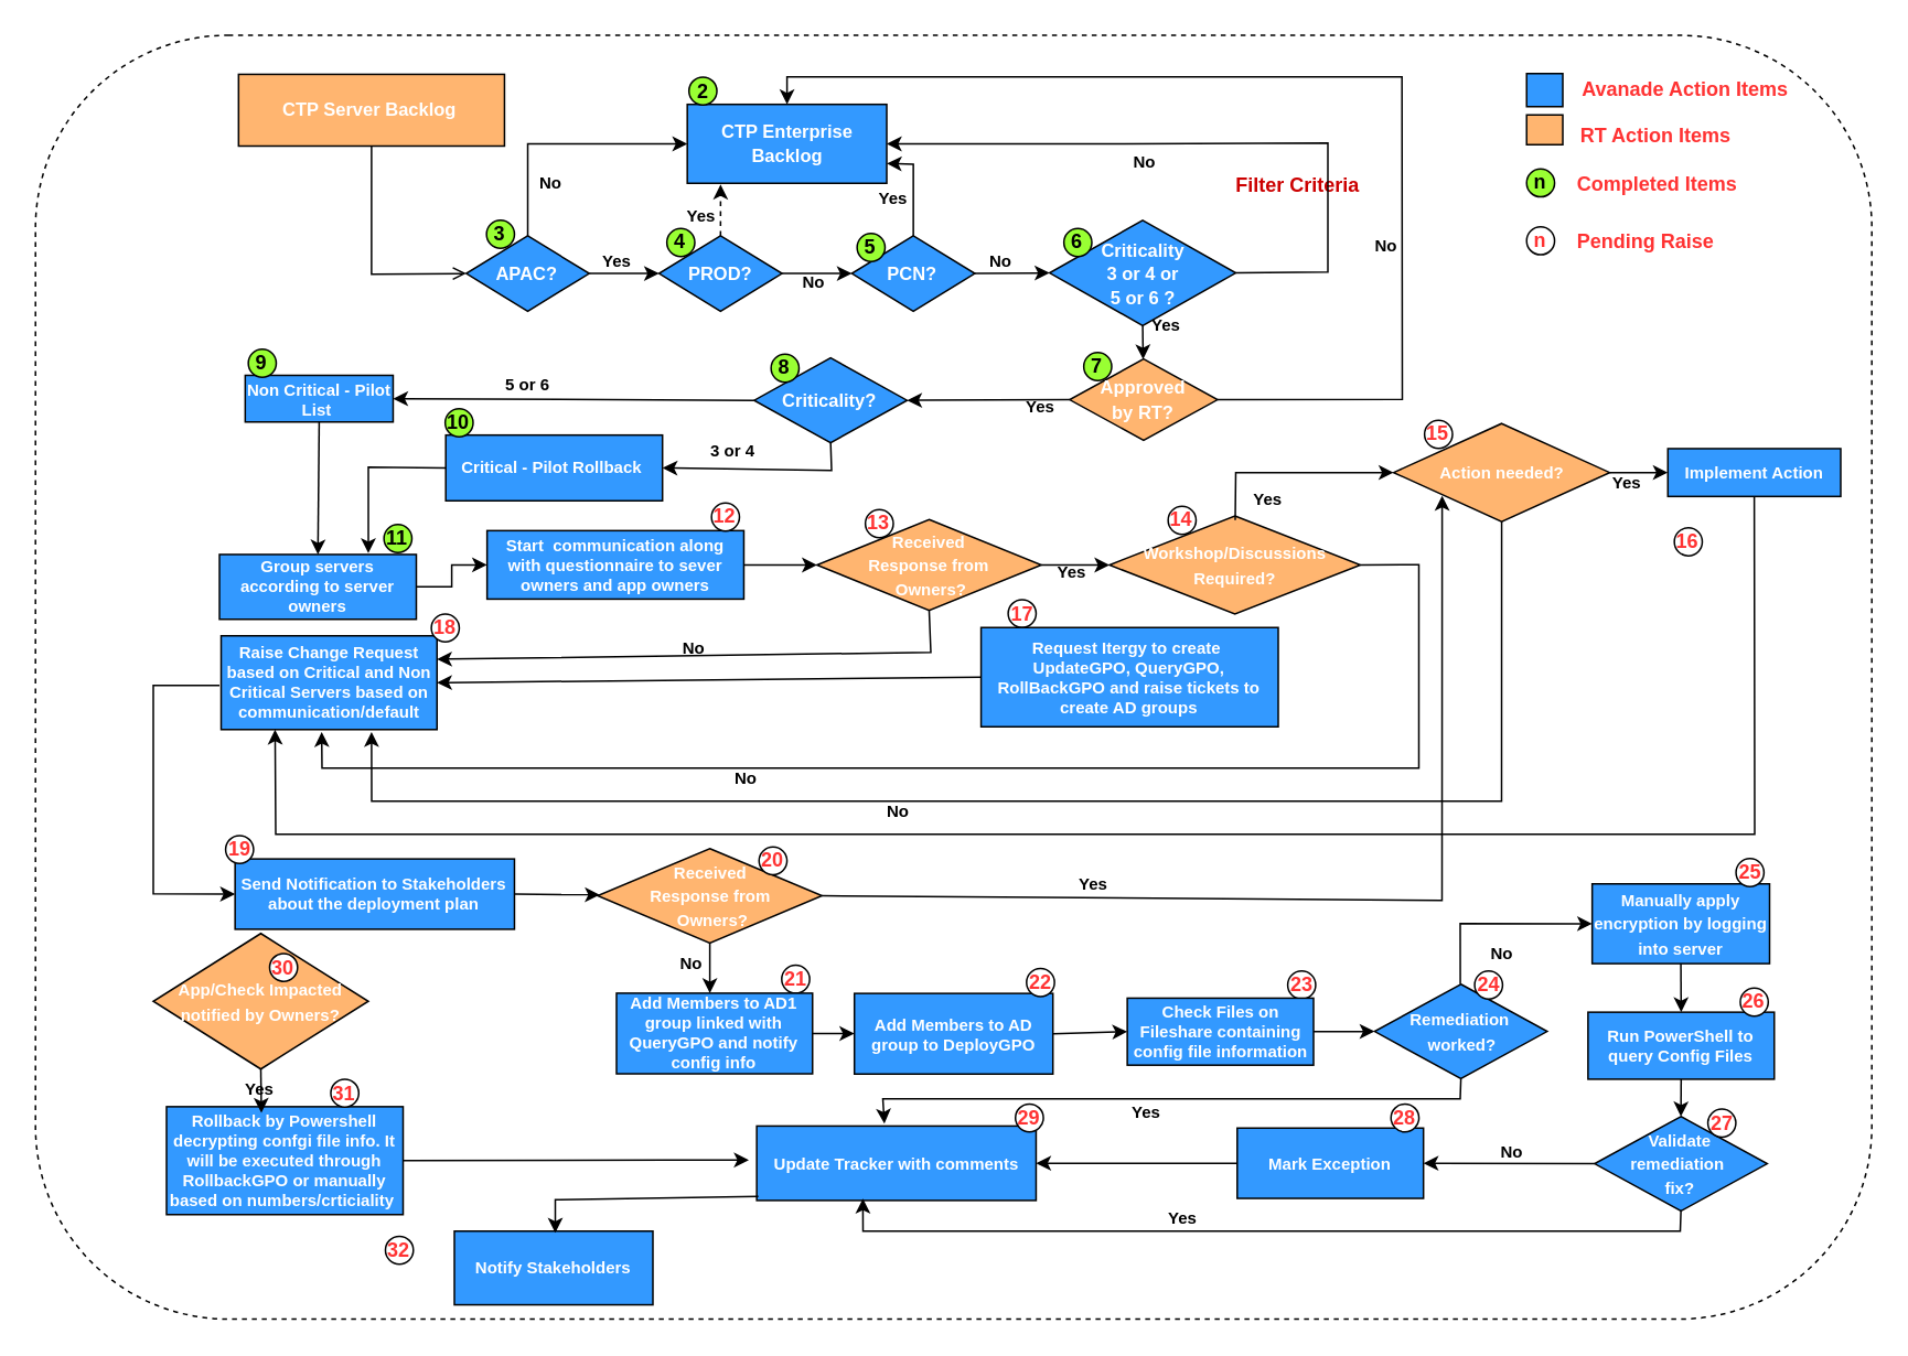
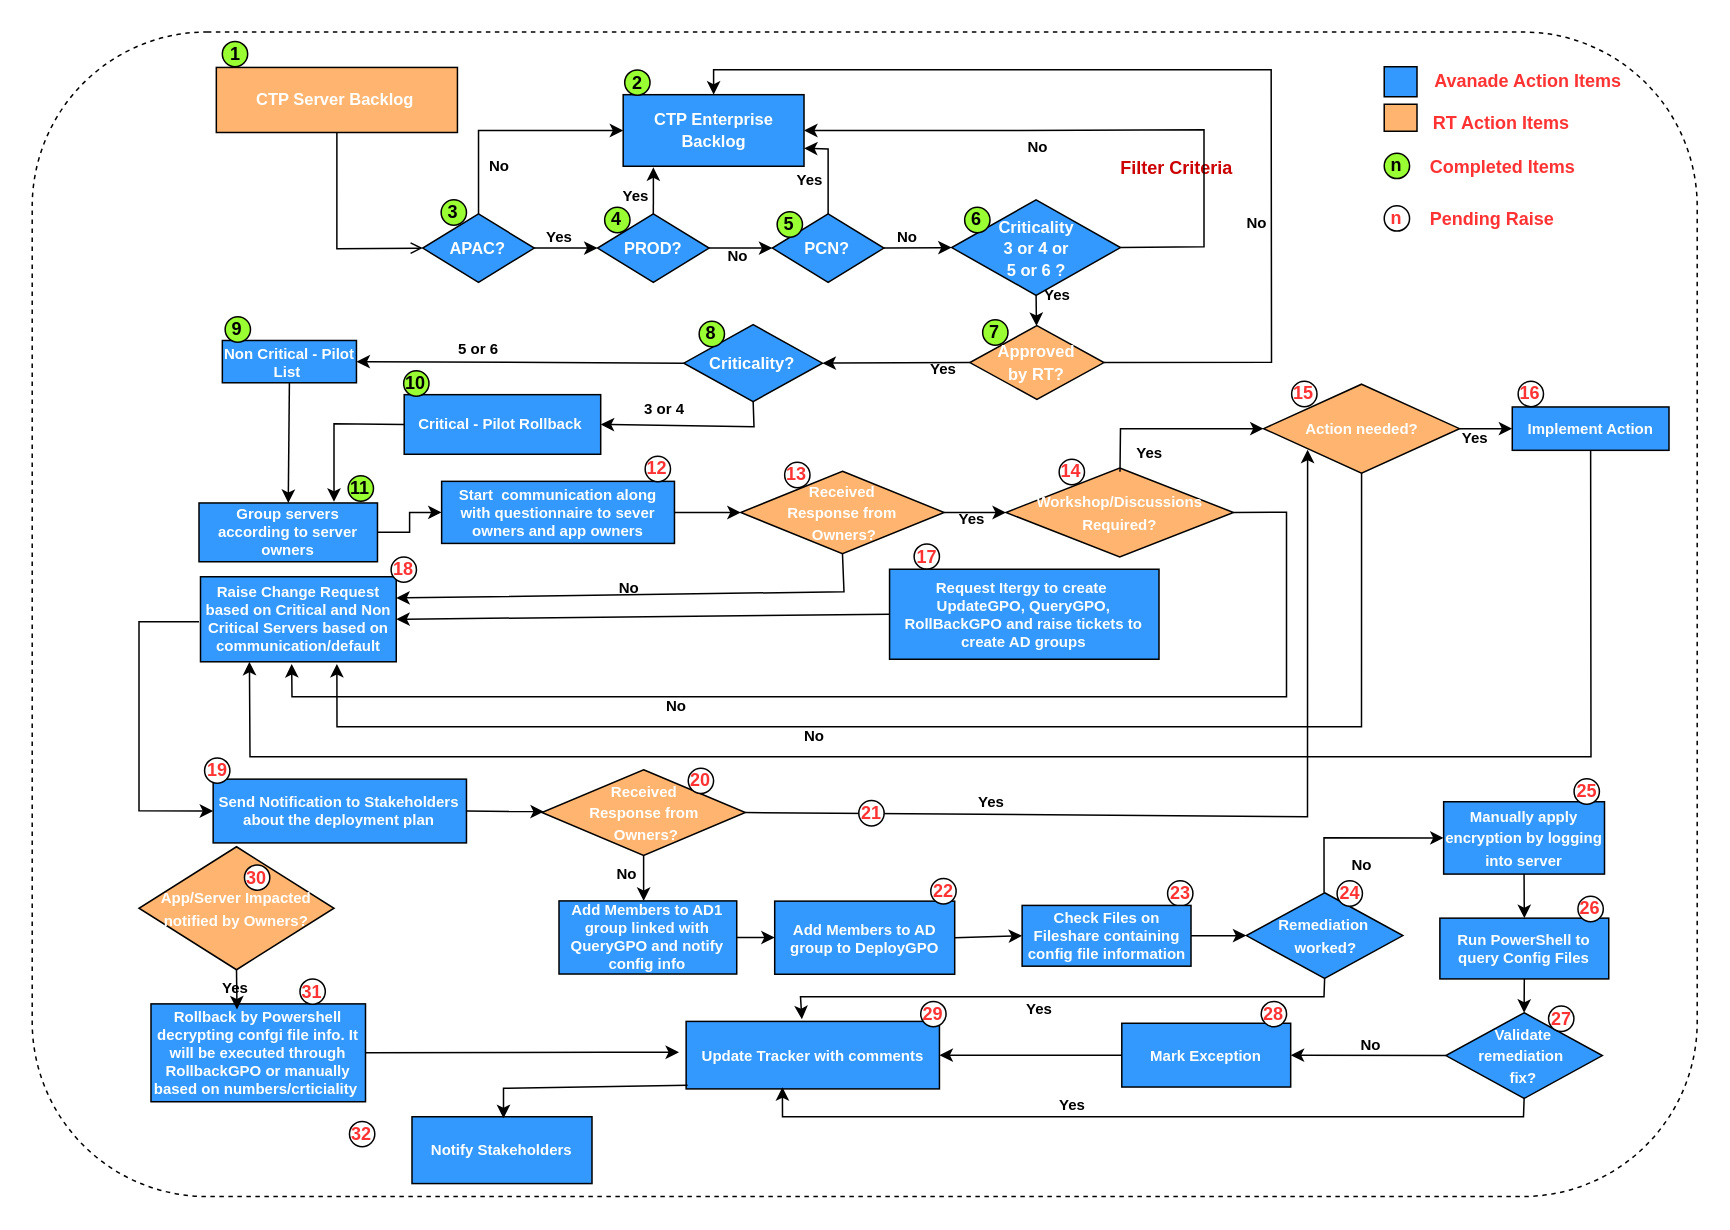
+ <mxCell id="87" value="&lt;b&gt;1&lt;/b&gt;" style="ellipse;whiteSpace=wrap;html=1;aspect=fixed;fontColor=#000000;fillColor=#99FF33;" parent="1" vertex="1"><mxGeometry x="147.56" y="27.11" width="16.89" height="16.89" as="geometry" /></mxCell>
- <mxCell id="17" value="" style="endArrow=classic;html=1;rounded=0;fontSize=12;fontColor=#CC0000;exitX=0.5;exitY=0;exitDx=0;exitDy=0;entryX=0.167;entryY=1.015;entryDx=0;entryDy=0;entryPerimeter=0;dashed=1;" parent="1" source="6" target="4" edge="1"><mxGeometry width="50" height="50" relative="1" as="geometry"><mxPoint x="384.655" y="161.66" as="sourcePoint" /><mxPoint x="434.886" y="125.516" as="targetPoint" /></mxGeometry></mxCell>
+ <mxCell id="17" value="" style="endArrow=classic;html=1;rounded=0;fontSize=12;fontColor=#CC0000;exitX=0.5;exitY=0;exitDx=0;exitDy=0;entryX=0.167;entryY=1.015;entryDx=0;entryDy=0;entryPerimeter=0;" parent="1" source="6" target="4" edge="1"><mxGeometry width="50" height="50" relative="1" as="geometry"><mxPoint x="384.655" y="161.66" as="sourcePoint" /><mxPoint x="434.886" y="125.516" as="targetPoint" /></mxGeometry></mxCell>
- <mxCell id="102" value="&lt;b&gt;&lt;font&gt;16&lt;/font&gt;&lt;/b&gt;" style="ellipse;whiteSpace=wrap;html=1;aspect=fixed;fontColor=#FF3333;fillColor=#FFFFFF;" parent="1" vertex="1"><mxGeometry x="1011.43" y="318.74" width="16.89" height="16.89" as="geometry" /></mxCell>
+ <mxCell id="102" value="&lt;b&gt;&lt;font&gt;16&lt;/font&gt;&lt;/b&gt;" style="ellipse;whiteSpace=wrap;html=1;aspect=fixed;fontColor=#FF3333;fillColor=#FFFFFF;" parent="1" vertex="1"><mxGeometry x="1011.43" y="253.74" width="16.89" height="16.89" as="geometry" /></mxCell>
- <mxCell id="118" value="&lt;b&gt;&lt;font&gt;21&lt;/font&gt;&lt;/b&gt;" style="ellipse;whiteSpace=wrap;html=1;aspect=fixed;fontColor=#FF3333;fillColor=#FFFFFF;" parent="1" vertex="1"><mxGeometry x="471.86" y="583.22" width="16.89" height="16.89" as="geometry" /></mxCell>
+ <mxCell id="118" value="&lt;b&gt;&lt;font&gt;21&lt;/font&gt;&lt;/b&gt;" style="ellipse;whiteSpace=wrap;html=1;aspect=fixed;fontColor=#FF3333;fillColor=#FFFFFF;" parent="1" vertex="1"><mxGeometry x="571.86" y="533.22" width="16.89" height="16.89" as="geometry" /></mxCell>
- <mxCell id="69" value="&lt;font size=&quot;1&quot; color=&quot;#ffffff&quot;&gt;&lt;b&gt;App/Check Impacted notified by Owners?&lt;/b&gt;&lt;/font&gt;" style="rhombus;whiteSpace=wrap;html=1;fontColor=#CC0000;strokeColor=default;fillColor=#FFB570;" parent="1" vertex="1"><mxGeometry x="92" y="564" width="130" height="82" as="geometry" /></mxCell>
+ <mxCell id="69" value="&lt;font size=&quot;1&quot; color=&quot;#ffffff&quot;&gt;&lt;b&gt;App/Server Impacted notified by Owners?&lt;/b&gt;&lt;/font&gt;" style="rhombus;whiteSpace=wrap;html=1;fontColor=#CC0000;strokeColor=default;fillColor=#FFB570;" parent="1" vertex="1"><mxGeometry x="92" y="564" width="130" height="82" as="geometry" /></mxCell>
